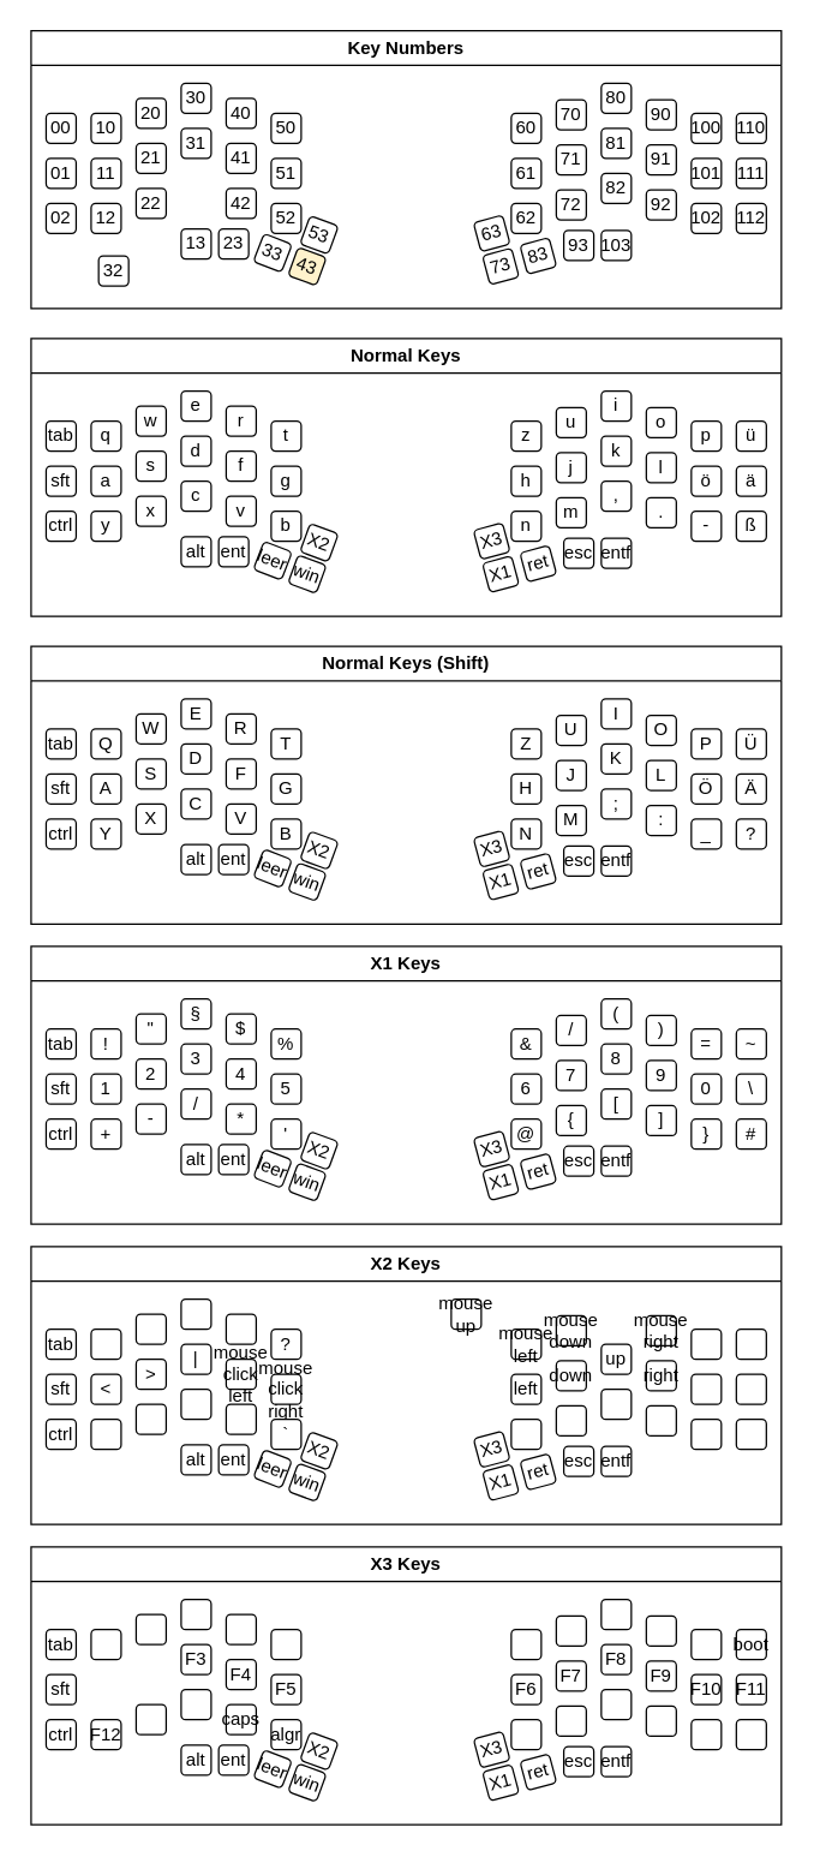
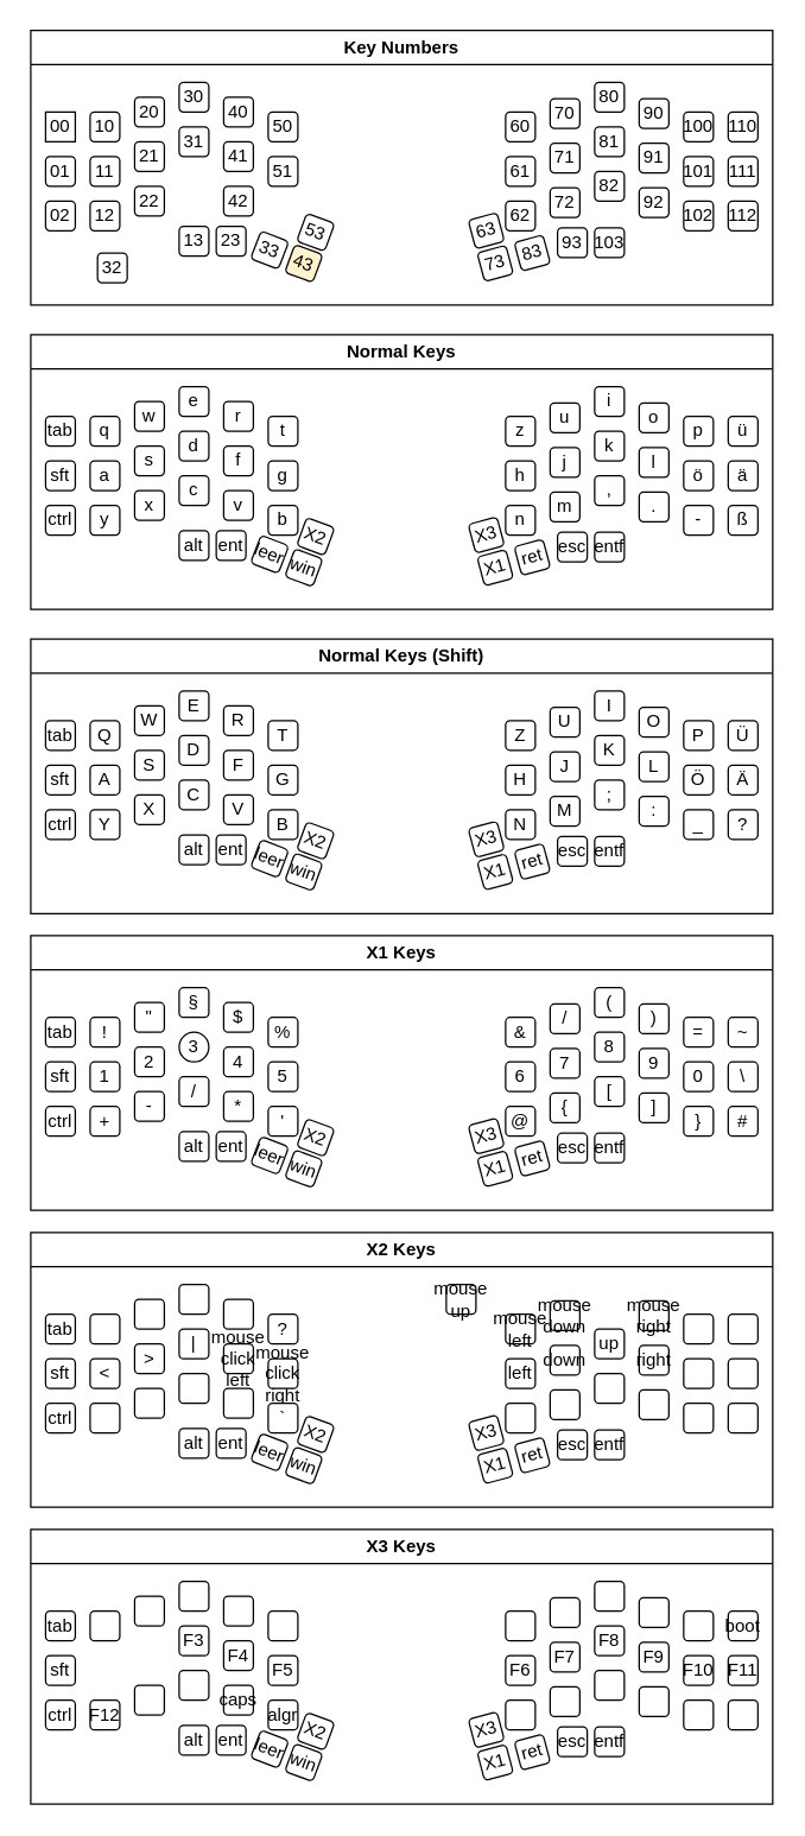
- <mxCell id="2" value="00" style="rounded=1;whiteSpace=wrap;html=1;" parent="1" vertex="1"><mxGeometry x="30" y="75" width="20" height="20" as="geometry" /></mxCell>
+ <mxCell id="2" value="00" style="whiteSpace=wrap;html=1;rounded=0;" parent="1" vertex="1"><mxGeometry x="30" y="75" width="20" height="20" as="geometry" /></mxCell>
- <mxCell id="19" value="52" style="rounded=1;whiteSpace=wrap;html=1;" parent="1" vertex="1"><mxGeometry x="180" y="135" width="20" height="20" as="geometry" /></mxCell>
- <mxCell id="153" value="3" style="rounded=1;whiteSpace=wrap;html=1;" parent="1" vertex="1"><mxGeometry x="120" y="695" width="20" height="20" as="geometry" /></mxCell>
+ <mxCell id="153" value="3" style="ellipse;whiteSpace=wrap;html=1;" parent="1" vertex="1"><mxGeometry x="120" y="695" width="20" height="20" as="geometry" /></mxCell>
